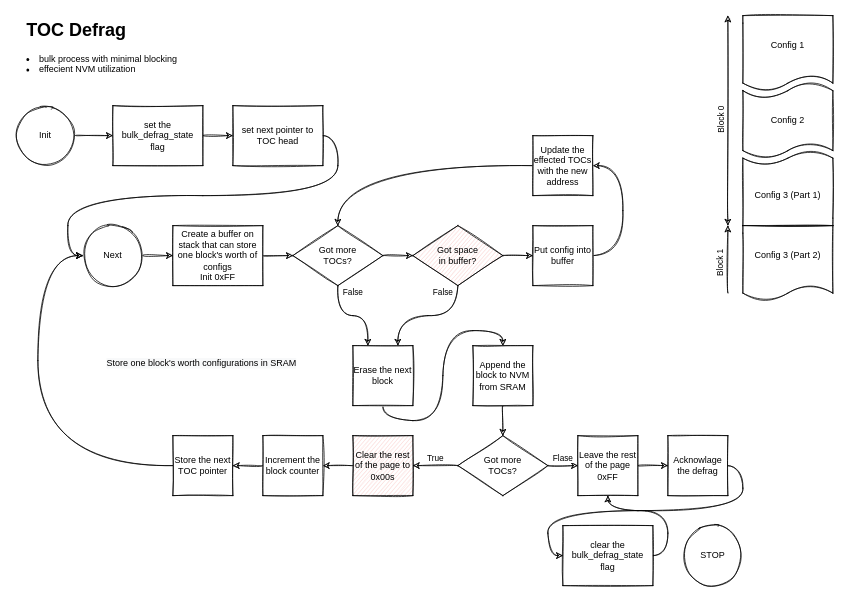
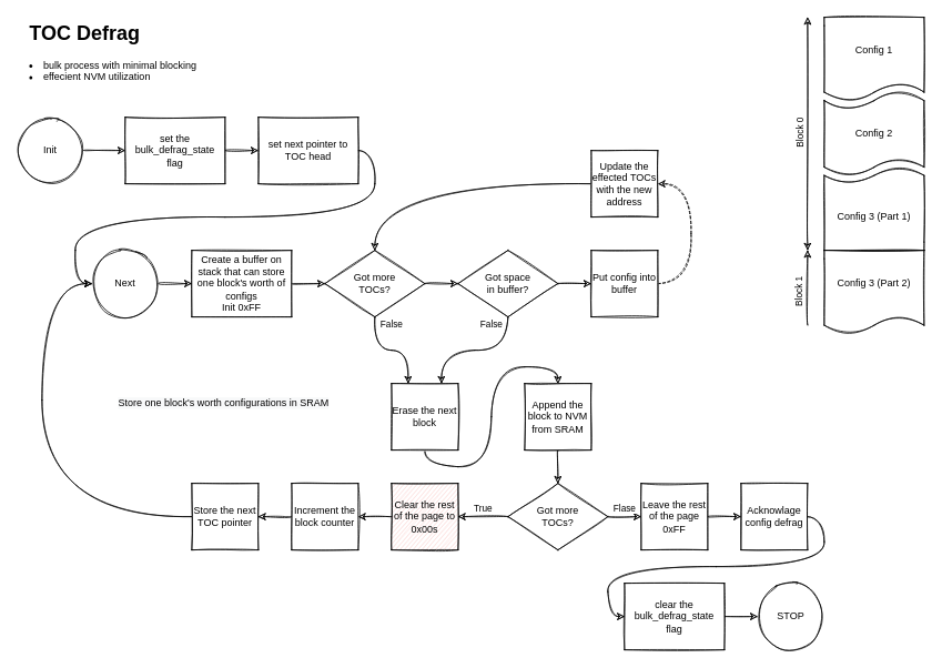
- <mxCell id="11" style="edgeStyle=orthogonalEdgeStyle;curved=1;rounded=1;sketch=1;orthogonalLoop=1;jettySize=auto;html=1;exitX=1;exitY=0.5;exitDx=0;exitDy=0;entryX=1;entryY=0.5;entryDx=0;entryDy=0;startArrow=none;startFill=0;" parent="1" source="12" target="26" edge="1"><mxGeometry relative="1" as="geometry"><Array as="points"><mxPoint x="830" y="340" /><mxPoint x="830" y="220" /></Array></mxGeometry></mxCell>
+ <mxCell id="11" style="edgeStyle=orthogonalEdgeStyle;curved=1;rounded=1;sketch=1;orthogonalLoop=1;jettySize=auto;html=1;exitX=1;exitY=0.5;exitDx=0;exitDy=0;entryX=1;entryY=0.5;entryDx=0;entryDy=0;startArrow=none;startFill=0;dashed=1;" parent="1" source="12" target="26" edge="1"><mxGeometry relative="1" as="geometry"><Array as="points"><mxPoint x="830" y="340" /><mxPoint x="830" y="220" /></Array></mxGeometry></mxCell>
- <mxCell id="10" value="Got space&lt;br&gt;in buffer?" style="rhombus;whiteSpace=wrap;html=1;rounded=0;sketch=1;fillColor=#f8cecc;" parent="1" vertex="1"><mxGeometry x="550" y="300" width="120" height="80" as="geometry" /></mxCell>
+ <mxCell id="10" value="Got space&lt;br&gt;in buffer?" style="rhombus;whiteSpace=wrap;html=1;rounded=0;sketch=1;" parent="1" vertex="1"><mxGeometry x="550" y="300" width="120" height="80" as="geometry" /></mxCell>
- <mxCell id="35" value="Acknowlage&lt;br&gt;the defrag" style="rounded=0;whiteSpace=wrap;html=1;sketch=1;" parent="1" vertex="1"><mxGeometry x="890" y="580" width="80" height="80" as="geometry" /></mxCell>
+ <mxCell id="35" value="Acknowlage&lt;br&gt;config defrag" style="rounded=0;whiteSpace=wrap;html=1;sketch=1;" parent="1" vertex="1"><mxGeometry x="890" y="580" width="80" height="80" as="geometry" /></mxCell>
- <mxCell id="46" style="edgeStyle=orthogonalEdgeStyle;curved=1;rounded=1;sketch=1;orthogonalLoop=1;jettySize=auto;html=1;exitX=1;exitY=0.5;exitDx=0;exitDy=0;startArrow=none;startFill=0;" parent="1" source="47" target="31" edge="1"><mxGeometry relative="1" as="geometry" /></mxCell>
+ <mxCell id="46" style="edgeStyle=orthogonalEdgeStyle;curved=1;rounded=1;sketch=1;orthogonalLoop=1;jettySize=auto;html=1;exitX=1;exitY=0.5;exitDx=0;exitDy=0;entryX=0;entryY=0.5;entryDx=0;entryDy=0;startArrow=none;startFill=0;" parent="1" source="47" target="36" edge="1"><mxGeometry relative="1" as="geometry" /></mxCell>
